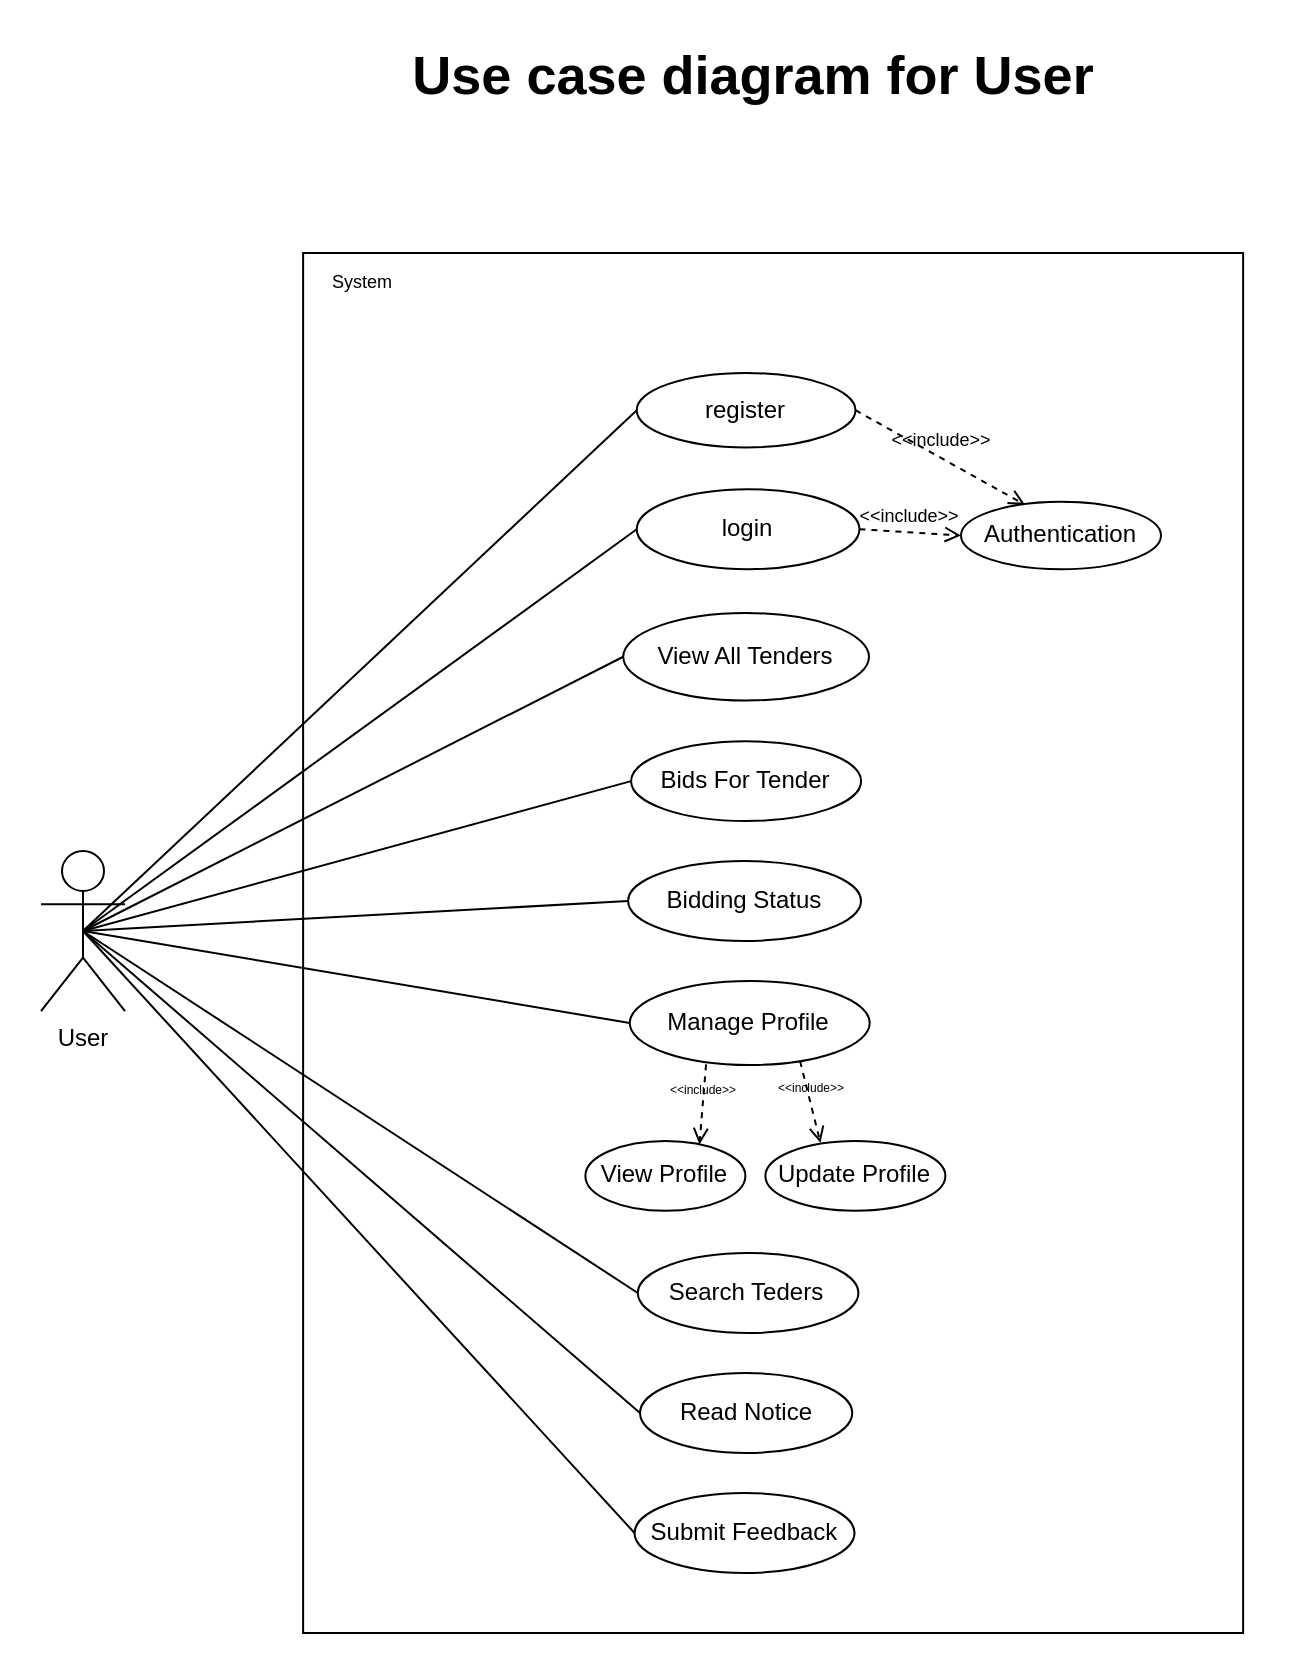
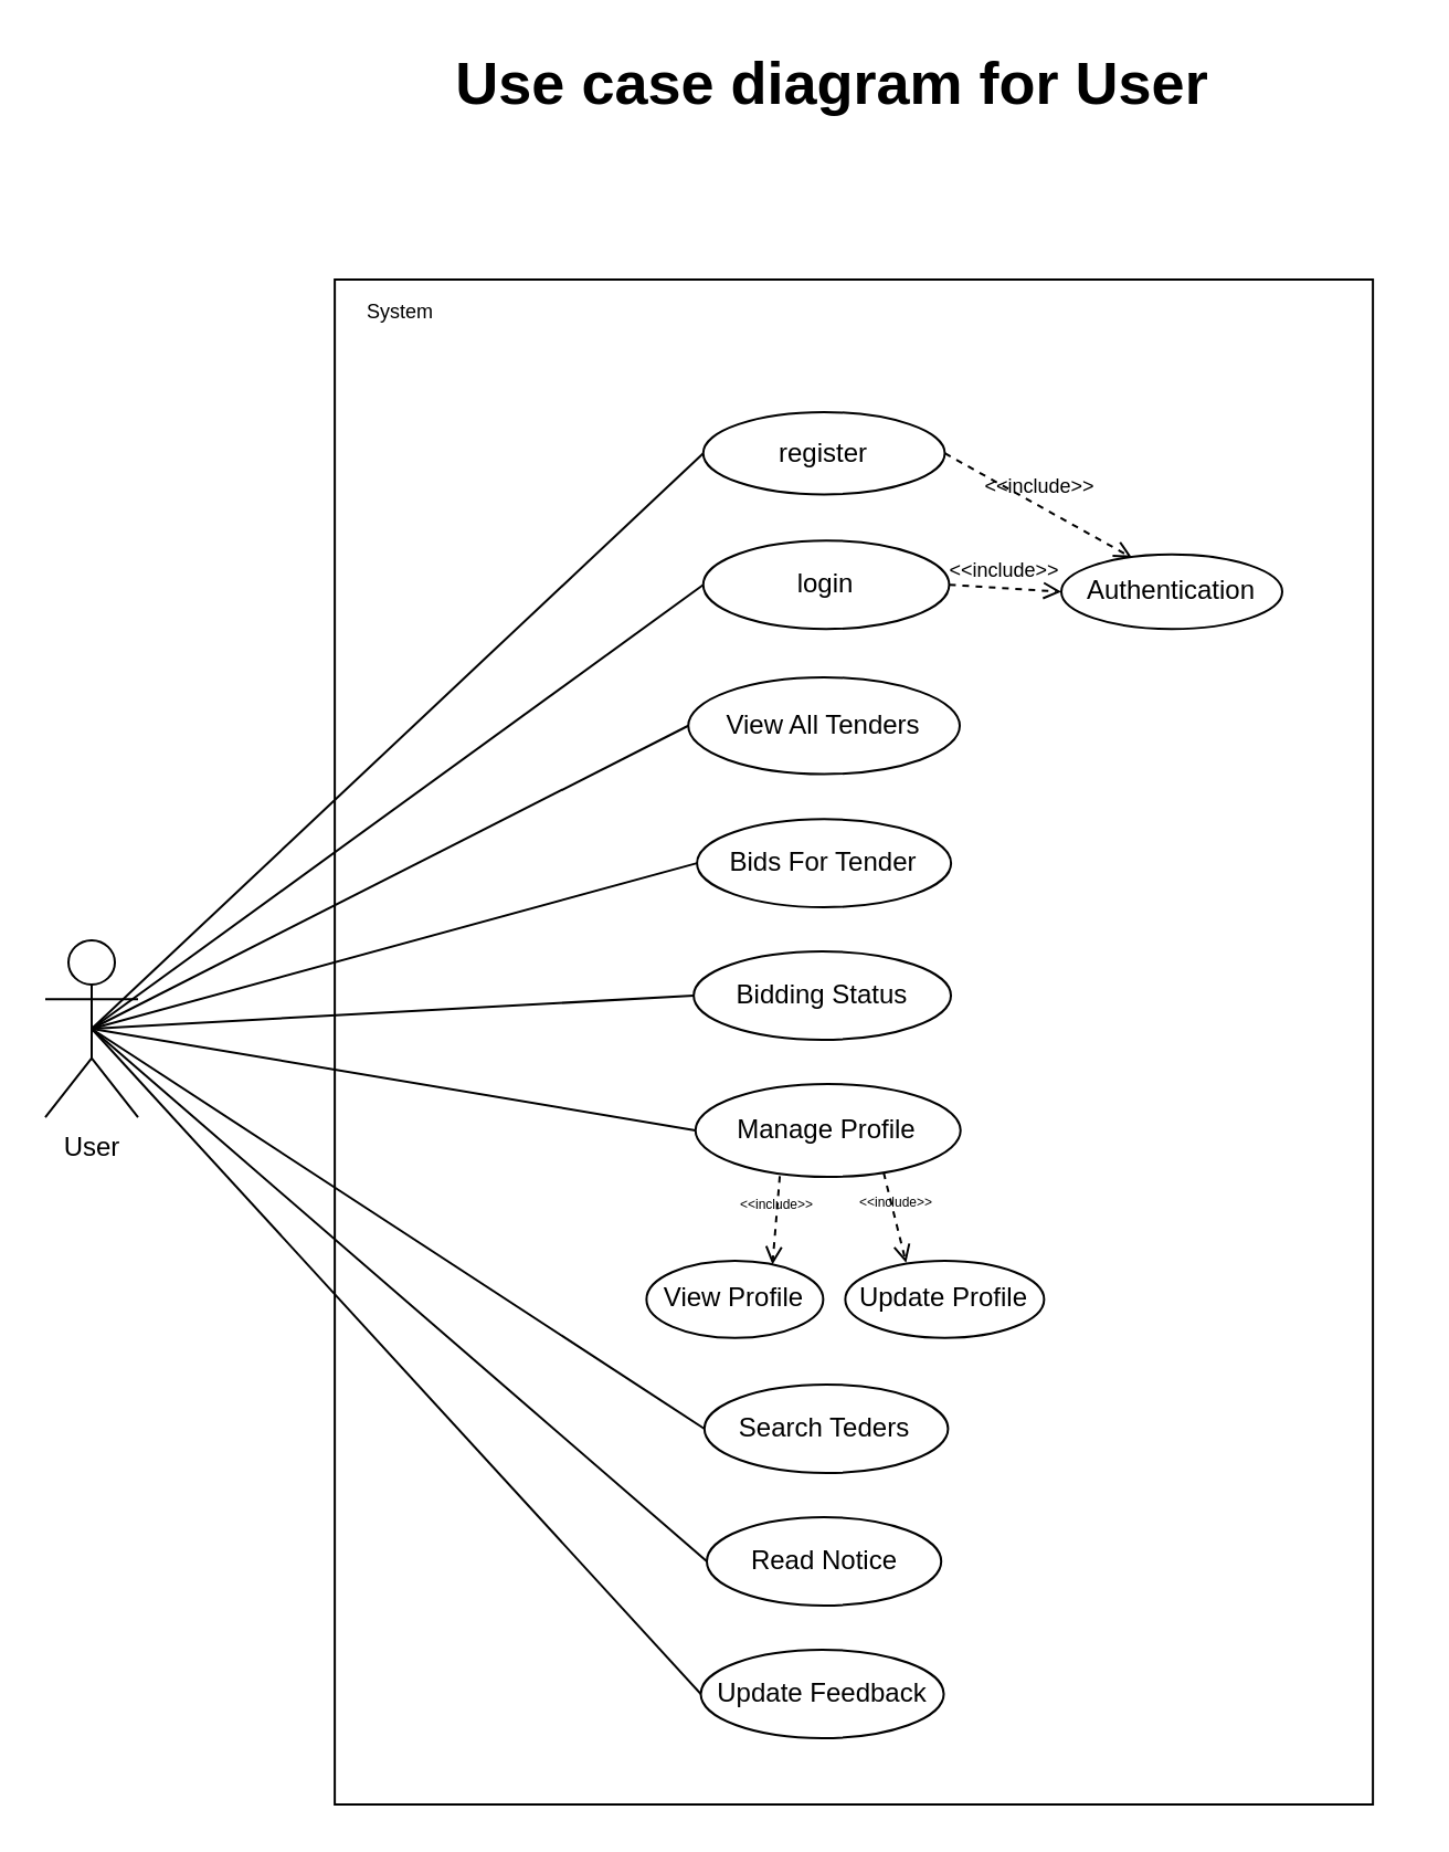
- <mxCell id="21" value="Submit Feedback" style="ellipse;whiteSpace=wrap;html=1;container=0;" parent="1" vertex="1"><mxGeometry x="316.77" y="746" width="110" height="40" as="geometry" /></mxCell>
+ <mxCell id="21" value="Update Feedback" style="ellipse;whiteSpace=wrap;html=1;container=0;" parent="1" vertex="1"><mxGeometry x="316.77" y="746" width="110" height="40" as="geometry" /></mxCell>
